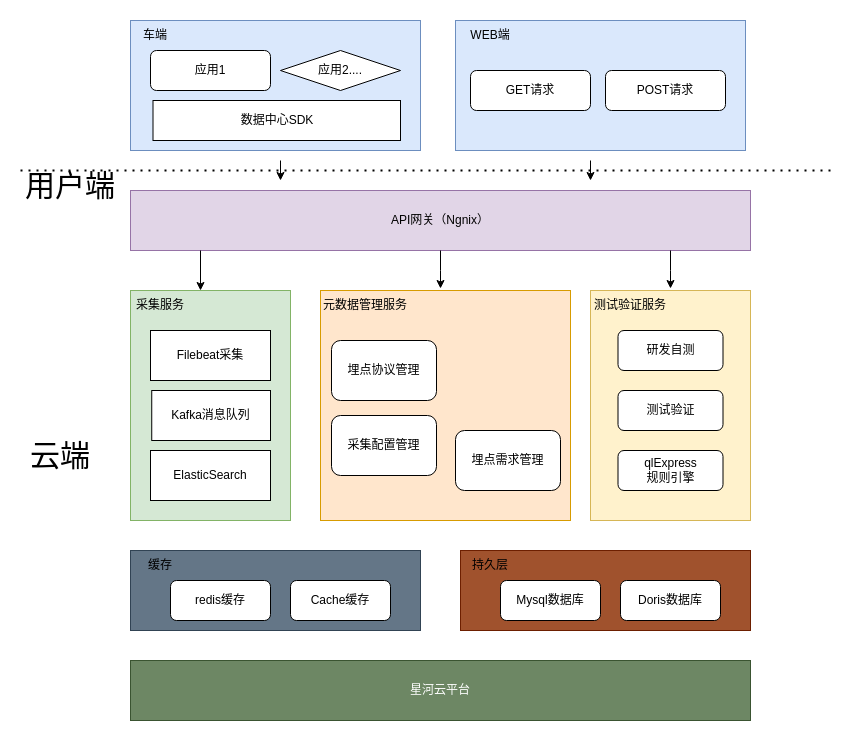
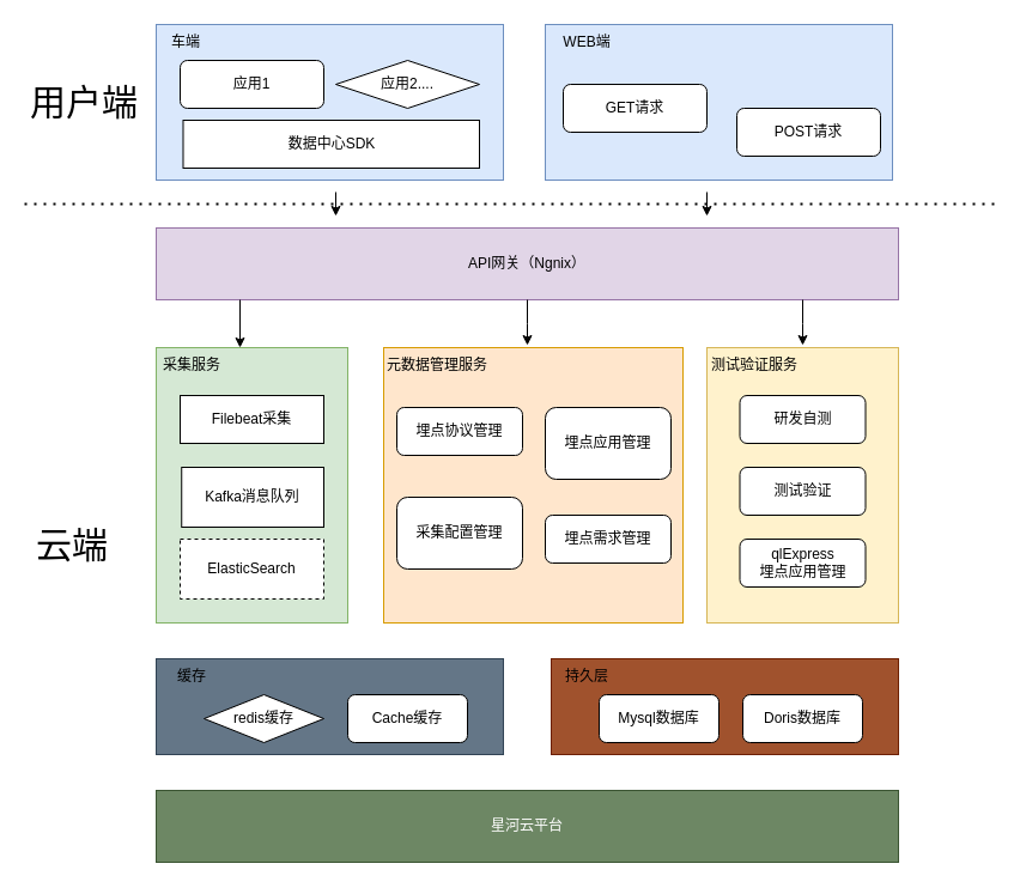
- <mxCell id="17" value="POST请求" style="rounded=1;whiteSpace=wrap;html=1;" vertex="1" parent="1"><mxGeometry x="605" y="70" width="120" height="40" as="geometry" /></mxCell>
+ <mxCell id="17" value="POST请求" style="rounded=1;whiteSpace=wrap;html=1;" vertex="1" parent="1"><mxGeometry x="615" y="90" width="120" height="40" as="geometry" /></mxCell>
- <mxCell id="18" value="用户端" style="text;html=1;align=center;verticalAlign=middle;whiteSpace=wrap;rounded=0;fontSize=30;" vertex="1" parent="1"><mxGeometry x="20" y="150" width="100" height="70" as="geometry" /></mxCell>
+ <mxCell id="18" value="用户端" style="text;html=1;align=center;verticalAlign=middle;whiteSpace=wrap;rounded=0;fontSize=30;" vertex="1" parent="1"><mxGeometry x="20" y="50" width="100" height="70" as="geometry" /></mxCell>
- <mxCell id="20" value="Filebeat采集" style="rounded=0;whiteSpace=wrap;html=1;" vertex="1" parent="1"><mxGeometry x="150" y="330" width="120" height="50" as="geometry" /></mxCell>
+ <mxCell id="20" value="Filebeat采集" style="rounded=0;whiteSpace=wrap;html=1;" vertex="1" parent="1"><mxGeometry x="150" y="330" width="120" height="40" as="geometry" /></mxCell>
- <mxCell id="3" value="埋点协议管理" style="rounded=1;whiteSpace=wrap;html=1;" vertex="1" parent="1"><mxGeometry x="331" y="340" width="105" height="60" as="geometry" /></mxCell>
+ <mxCell id="3" value="埋点协议管理" style="rounded=1;whiteSpace=wrap;html=1;" vertex="1" parent="1"><mxGeometry x="331" y="340" width="105" height="40" as="geometry" /></mxCell>
+ <mxCell id="23" value="埋点应用管理" style="rounded=1;whiteSpace=wrap;html=1;" vertex="1" parent="1"><mxGeometry x="455" y="340" width="105" height="60" as="geometry" /></mxCell>
- <mxCell id="25" value="埋点需求管理" style="rounded=1;whiteSpace=wrap;html=1;" vertex="1" parent="1"><mxGeometry x="455" y="430" width="105" height="60" as="geometry" /></mxCell>
+ <mxCell id="25" value="埋点需求管理" style="rounded=1;whiteSpace=wrap;html=1;" vertex="1" parent="1"><mxGeometry x="455" y="430" width="105" height="40" as="geometry" /></mxCell>
- <mxCell id="30" value="qlExpress&lt;div&gt;规则引擎&lt;/div&gt;" style="rounded=1;whiteSpace=wrap;html=1;" vertex="1" parent="1"><mxGeometry x="617.5" y="450" width="105" height="40" as="geometry" /></mxCell>
+ <mxCell id="30" value="qlExpress&lt;div&gt;埋点应用管理&lt;/div&gt;" style="rounded=1;whiteSpace=wrap;html=1;" vertex="1" parent="1"><mxGeometry x="617.5" y="450" width="105" height="40" as="geometry" /></mxCell>
- <mxCell id="21" value="ElasticSearch" style="rounded=0;whiteSpace=wrap;html=1;" vertex="1" parent="1"><mxGeometry x="150" y="450" width="120" height="50" as="geometry" /></mxCell>
+ <mxCell id="21" value="ElasticSearch" style="rounded=0;whiteSpace=wrap;html=1;dashed=1;" vertex="1" parent="1"><mxGeometry x="150" y="450" width="120" height="50" as="geometry" /></mxCell>
- <mxCell id="31" value="redis缓存" style="rounded=1;whiteSpace=wrap;html=1;" vertex="1" parent="1"><mxGeometry x="170" y="580" width="100" height="40" as="geometry" /></mxCell>
+ <mxCell id="31" value="redis缓存" style="rhombus;whiteSpace=wrap;html=1;" vertex="1" parent="1"><mxGeometry x="170" y="580" width="100" height="40" as="geometry" /></mxCell>
